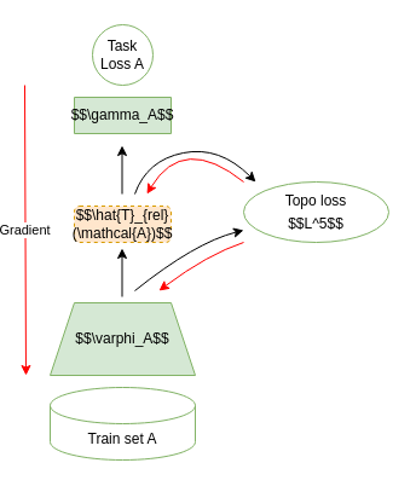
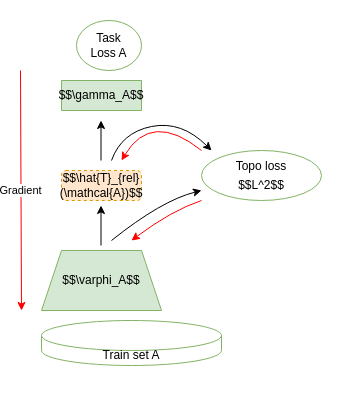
- <mxCell id="5" value="Task&lt;br&gt;Loss A" style="ellipse;whiteSpace=wrap;html=1;aspect=fixed;fillColor=#FFFFFF;strokeColor=#82b366;" parent="1" vertex="1"><mxGeometry x="76" y="20" width="50" height="50" as="geometry" /></mxCell>
+ <mxCell id="5" value="Task&lt;br&gt;Loss A" style="ellipse;whiteSpace=wrap;html=1;aspect=fixed;fillColor=#FFFFFF;strokeColor=#82b366;" parent="1" vertex="1"><mxGeometry x="76" y="20" width="65" height="50" as="geometry" /></mxCell>
- <mxCell id="9" value="&lt;p style=&quot;line-height: 0%;&quot;&gt;&lt;font style=&quot;font-size: 12px;&quot;&gt;Topo loss&lt;/font&gt;&lt;/p&gt;$$L^5$$" style="ellipse;fontSize=12;align=center;whiteSpace=wrap;html=1;verticalAlign=top;labelPosition=center;verticalLabelPosition=middle;spacingTop=-3;fillColor=default;strokeColor=#82b366;" parent="1" vertex="1"><mxGeometry x="201" y="150" width="120" height="50" as="geometry" /></mxCell>
+ <mxCell id="9" value="&lt;p style=&quot;line-height: 0%;&quot;&gt;&lt;font style=&quot;font-size: 12px;&quot;&gt;Topo loss&lt;/font&gt;&lt;/p&gt;$$L^2$$" style="ellipse;fontSize=12;align=center;whiteSpace=wrap;html=1;verticalAlign=top;labelPosition=center;verticalLabelPosition=middle;spacingTop=-3;fillColor=default;strokeColor=#82b366;" parent="1" vertex="1"><mxGeometry x="201" y="150" width="120" height="50" as="geometry" /></mxCell>
- <mxCell id="4" value="Train set A" style="shape=cylinder3;whiteSpace=wrap;html=1;boundedLbl=1;backgroundOutline=1;size=15;fillColor=#ffffff;strokeColor=#82b366;" parent="1" vertex="1"><mxGeometry x="41" y="320" width="120" height="60" as="geometry" /></mxCell>
+ <mxCell id="4" value="Train set A" style="shape=cylinder3;whiteSpace=wrap;html=1;boundedLbl=1;backgroundOutline=1;size=15;fillColor=#ffffff;strokeColor=#82b366;" parent="1" vertex="1"><mxGeometry x="41" y="320" width="180" height="45" as="geometry" /></mxCell>
